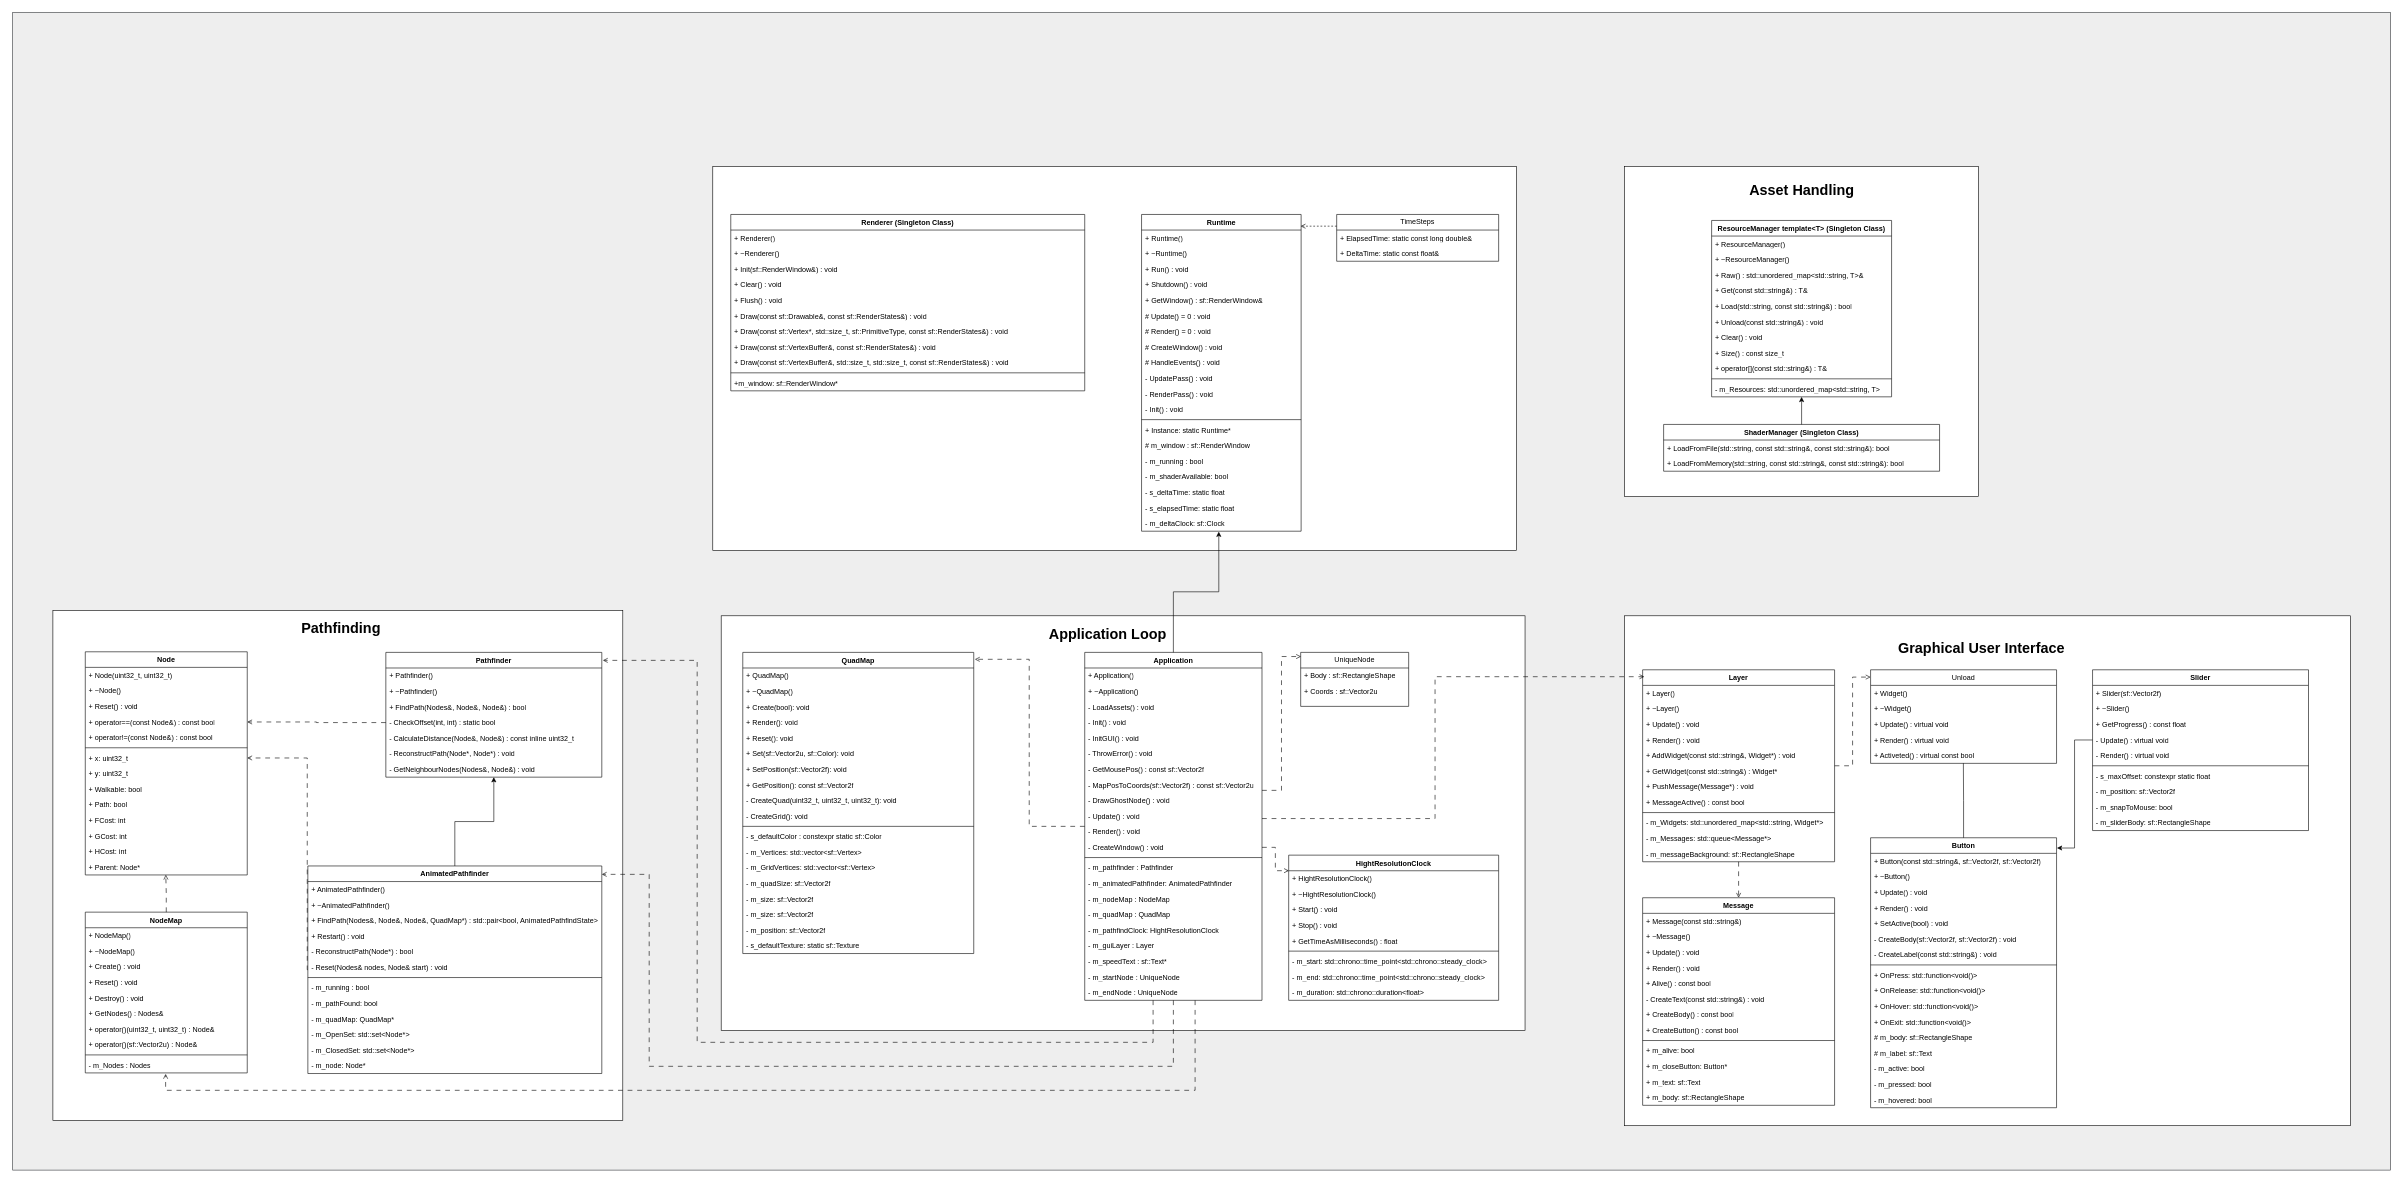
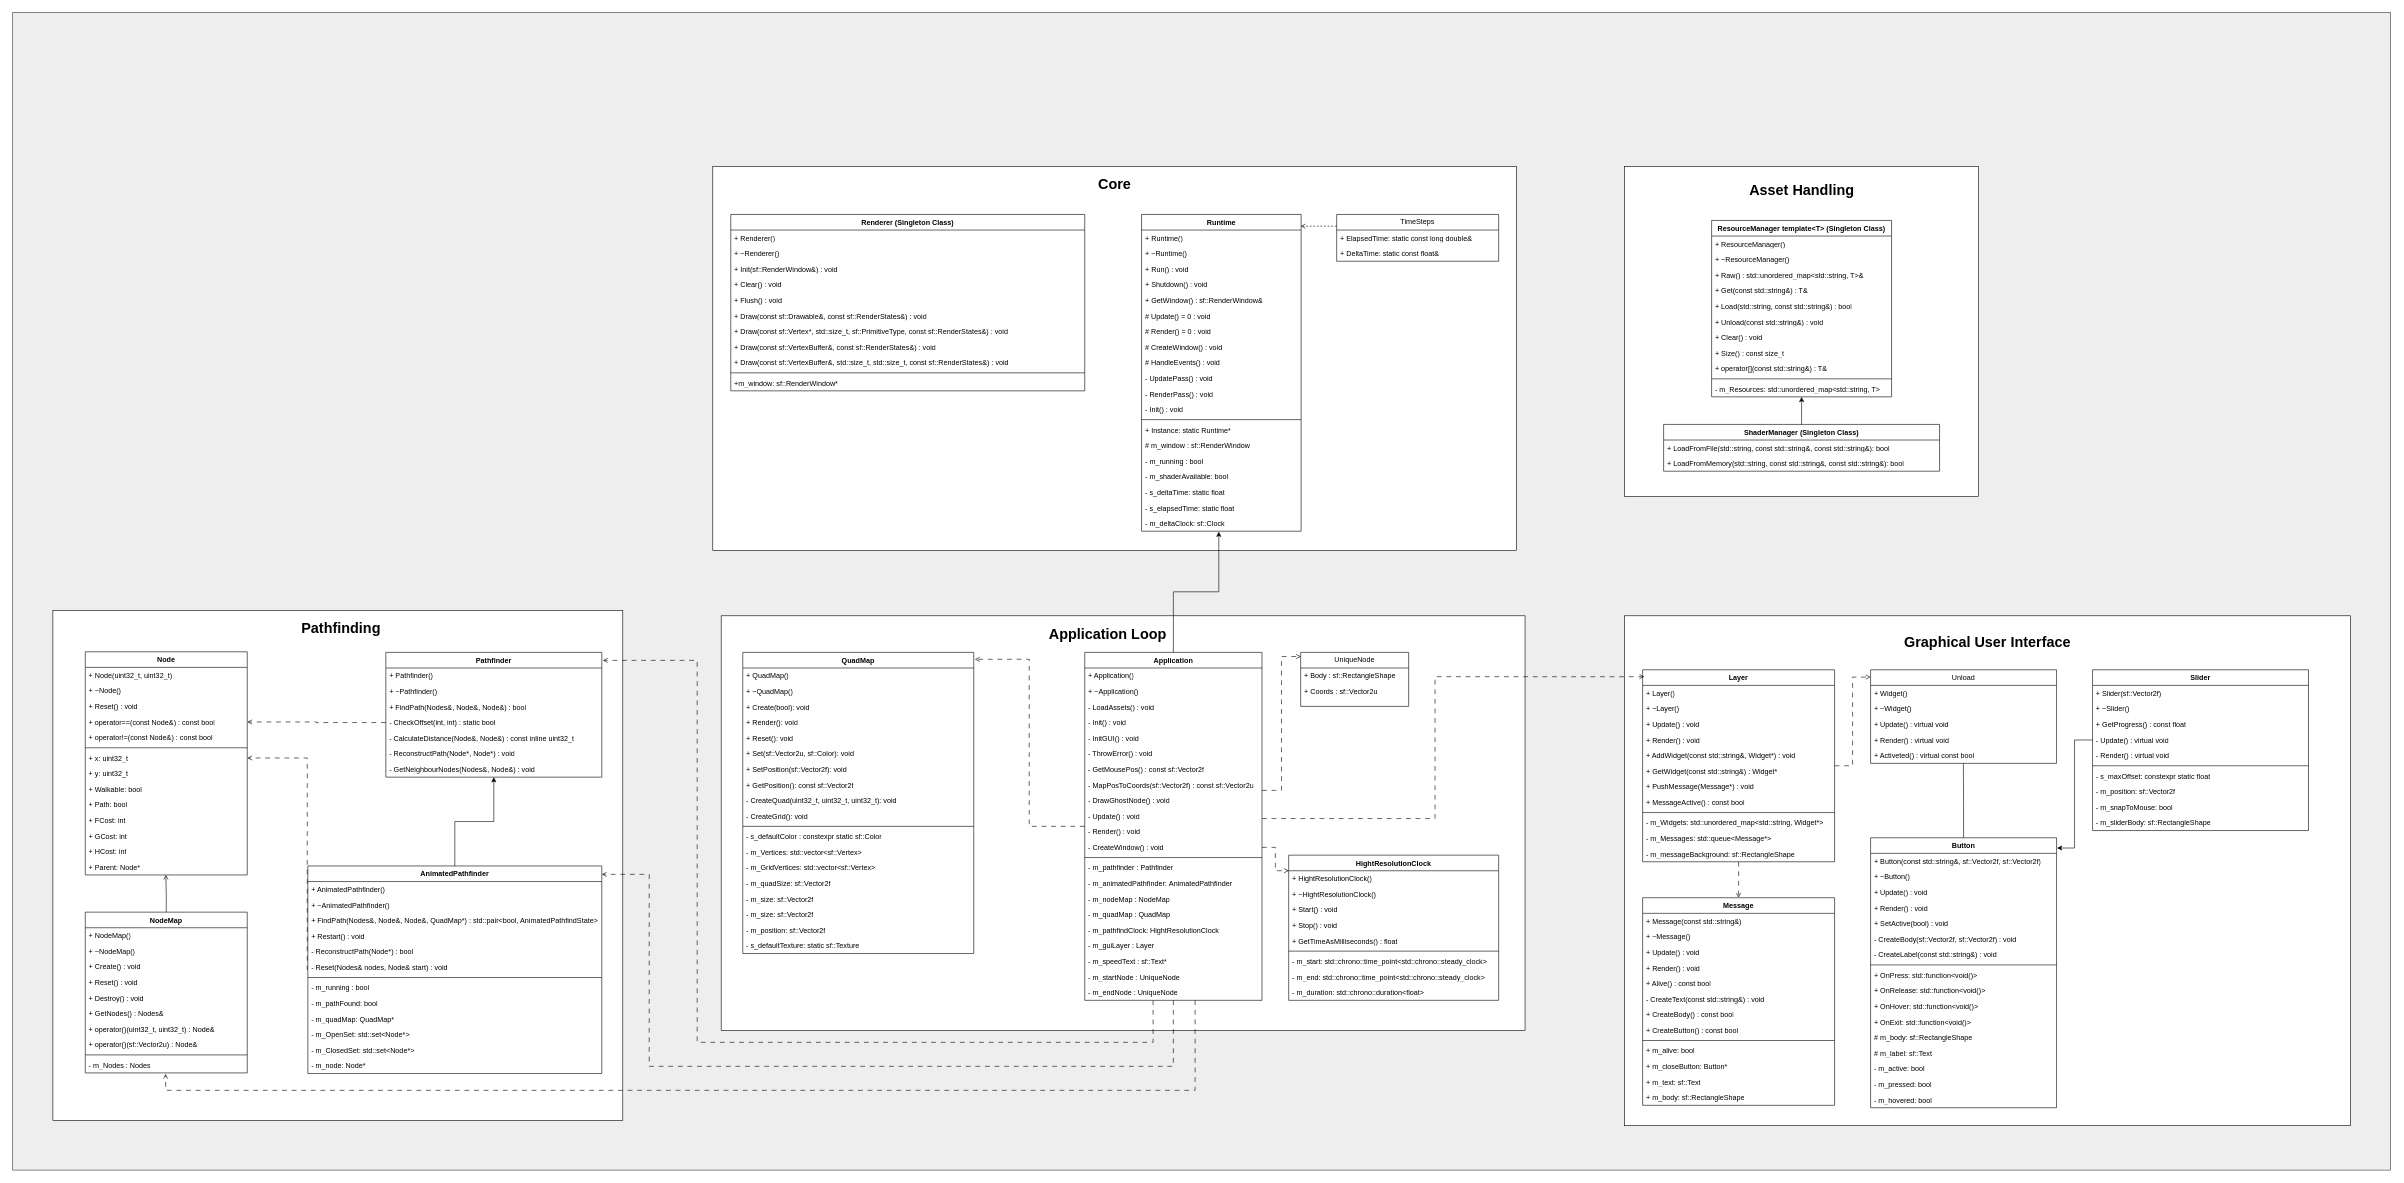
+ <mxCell id="73" value="&lt;h1&gt;Core&lt;/h1&gt;" style="text;html=1;align=center;verticalAlign=middle;whiteSpace=wrap;rounded=0;" parent="1" vertex="1"><mxGeometry x="1672" y="277" width="370" height="60" as="geometry" /></mxCell>
- <mxCell id="130" value="&lt;font style=&quot;font-size: 24px;&quot;&gt;&lt;b&gt;Graphical User Interface&lt;/b&gt;&lt;/font&gt;" style="text;html=1;align=center;verticalAlign=middle;whiteSpace=wrap;rounded=0;" vertex="1" parent="1"><mxGeometry x="3152" y="1066" width="300" height="30" as="geometry" /></mxCell>
+ <mxCell id="130" value="&lt;font style=&quot;font-size: 24px;&quot;&gt;&lt;b&gt;Graphical User Interface&lt;/b&gt;&lt;/font&gt;" style="text;html=1;align=center;verticalAlign=middle;whiteSpace=wrap;rounded=0;" vertex="1" parent="1"><mxGeometry x="3162" y="1056" width="300" height="30" as="geometry" /></mxCell>
- <mxCell id="236" style="edgeStyle=orthogonalEdgeStyle;rounded=0;orthogonalLoop=1;jettySize=auto;html=1;entryX=0.497;entryY=0.988;entryDx=0;entryDy=0;entryPerimeter=0;dashed=1;dashPattern=8 8;endArrow=open;endFill=0;" edge="1" parent="1" source="90" target="89"><mxGeometry relative="1" as="geometry" /></mxCell>
+ <mxCell id="236" style="edgeStyle=orthogonalEdgeStyle;rounded=0;orthogonalLoop=1;jettySize=auto;html=1;entryX=0.497;entryY=0.988;entryDx=0;entryDy=0;entryPerimeter=0;dashed=0;dashPattern=8 8;endArrow=open;endFill=0;" edge="1" parent="1" source="90" target="89"><mxGeometry relative="1" as="geometry" /></mxCell>
